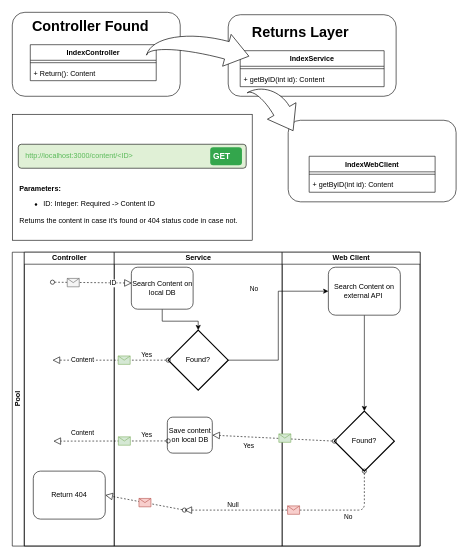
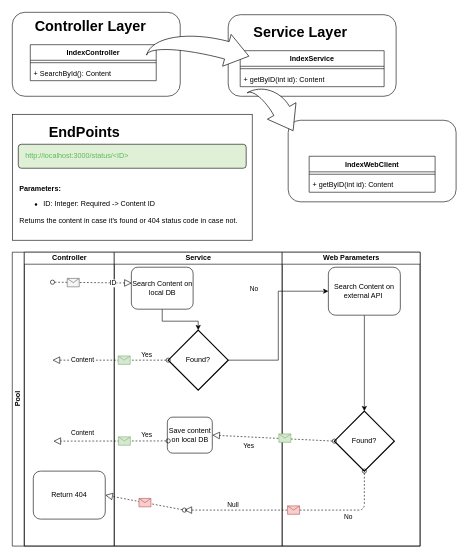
- <mxCell id="13" value="Controller Found" style="text;strokeColor=none;fillColor=none;html=1;fontSize=24;fontStyle=1;verticalAlign=middle;align=center;" vertex="1" parent="1"><mxGeometry x="40" y="24" width="220" height="40" as="geometry" /></mxCell>
+ <mxCell id="13" value="Controller Layer" style="text;strokeColor=none;fillColor=none;html=1;fontSize=24;fontStyle=1;verticalAlign=middle;align=center;" vertex="1" parent="1"><mxGeometry x="40" y="24" width="220" height="40" as="geometry" /></mxCell>
- <mxCell id="3" value="Returns Layer" style="text;strokeColor=none;fillColor=none;html=1;fontSize=24;fontStyle=1;verticalAlign=middle;align=center;" vertex="1" parent="1"><mxGeometry x="390" y="34" width="220" height="40" as="geometry" /></mxCell>
+ <mxCell id="3" value="Service Layer" style="text;strokeColor=none;fillColor=none;html=1;fontSize=24;fontStyle=1;verticalAlign=middle;align=center;" vertex="1" parent="1"><mxGeometry x="390" y="34" width="220" height="40" as="geometry" /></mxCell>
- <mxCell id="16" value="+ Return(): Content" style="text;strokeColor=none;fillColor=none;align=left;verticalAlign=top;spacingLeft=4;spacingRight=4;overflow=hidden;rotatable=0;points=[[0,0.5],[1,0.5]];portConstraint=eastwest;" vertex="1" parent="14"><mxGeometry y="34" width="210" height="26" as="geometry" /></mxCell>
+ <mxCell id="16" value="+ SearchById(): Content" style="text;strokeColor=none;fillColor=none;align=left;verticalAlign=top;spacingLeft=4;spacingRight=4;overflow=hidden;rotatable=0;points=[[0,0.5],[1,0.5]];portConstraint=eastwest;" vertex="1" parent="14"><mxGeometry y="34" width="210" height="26" as="geometry" /></mxCell>
+ <mxCell id="19" value="EndPoints" style="text;strokeColor=none;fillColor=none;html=1;fontSize=24;fontStyle=1;verticalAlign=middle;align=center;" vertex="1" parent="1"><mxGeometry x="30" y="200" width="220" height="40" as="geometry" /></mxCell>
- <mxCell id="21" value="http://localhost:3000/content/&amp;lt;ID&amp;gt;" style="html=1;shadow=0;dashed=0;shape=mxgraph.bootstrap.rrect;rSize=5;strokeWidth=1;fillColor=#E0F0D6;fontColor=#59B958;whiteSpace=wrap;align=left;verticalAlign=middle;spacingLeft=10;" vertex="1" parent="20"><mxGeometry width="380" height="40" as="geometry" /></mxCell>
+ <mxCell id="21" value="http://localhost:3000/status/&amp;lt;ID&amp;gt;" style="html=1;shadow=0;dashed=0;shape=mxgraph.bootstrap.rrect;rSize=5;strokeWidth=1;fillColor=#E0F0D6;fontColor=#59B958;whiteSpace=wrap;align=left;verticalAlign=middle;spacingLeft=10;" vertex="1" parent="20"><mxGeometry width="380" height="40" as="geometry" /></mxCell>
- <mxCell id="22" value="GET" style="html=1;shadow=0;dashed=0;shape=mxgraph.bootstrap.rrect;rSize=5;strokeColor=none;strokeWidth=1;fillColor=#33A64C;fontColor=#FFFFFF;whiteSpace=wrap;align=left;verticalAlign=middle;spacingLeft=0;fontStyle=1;fontSize=14;spacing=5;" vertex="1" parent="20"><mxGeometry x="320.004" y="5" width="52.941" height="30" as="geometry" /></mxCell>
- <mxCell id="36" value="Web Client" style="swimlane;html=1;startSize=20;" vertex="1" parent="24"><mxGeometry x="450" width="230" height="490" as="geometry" /></mxCell>
+ <mxCell id="36" value="Web Parameters" style="swimlane;html=1;startSize=20;" vertex="1" parent="24"><mxGeometry x="450" width="230" height="490" as="geometry" /></mxCell>
